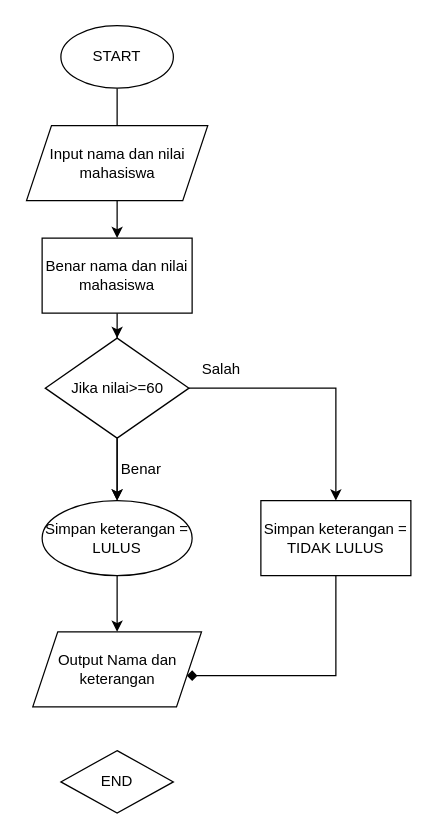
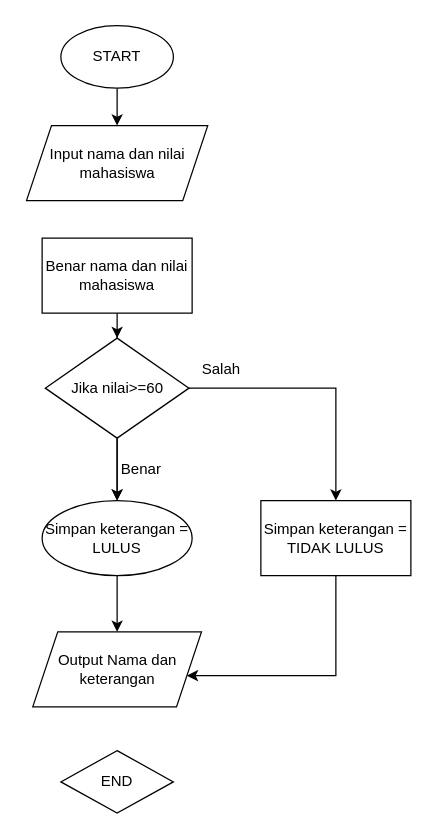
- <mxCell id="2" style="edgeStyle=orthogonalEdgeStyle;rounded=0;orthogonalLoop=1;jettySize=auto;html=1;entryX=0.5;entryY=0;entryDx=0;entryDy=0;endArrow=none;" edge="1" parent="1" source="3" target="6"><mxGeometry relative="1" as="geometry" /></mxCell>
+ <mxCell id="2" style="edgeStyle=orthogonalEdgeStyle;rounded=0;orthogonalLoop=1;jettySize=auto;html=1;entryX=0.5;entryY=0;entryDx=0;entryDy=0;" edge="1" parent="1" source="3" target="6"><mxGeometry relative="1" as="geometry" /></mxCell>
- <mxCell id="5" style="edgeStyle=orthogonalEdgeStyle;rounded=0;orthogonalLoop=1;jettySize=auto;html=1;entryX=0.5;entryY=0;entryDx=0;entryDy=0;" edge="1" parent="1" source="6" target="8"><mxGeometry relative="1" as="geometry" /></mxCell>
- <mxCell id="15" style="edgeStyle=orthogonalEdgeStyle;rounded=0;orthogonalLoop=1;jettySize=auto;html=1;endArrow=diamond;" edge="1" parent="1" source="16" target="19"><mxGeometry relative="1" as="geometry"><Array as="points"><mxPoint x="268" y="540" /></Array></mxGeometry></mxCell>
+ <mxCell id="15" style="edgeStyle=orthogonalEdgeStyle;rounded=0;orthogonalLoop=1;jettySize=auto;html=1;" edge="1" parent="1" source="16" target="19"><mxGeometry relative="1" as="geometry"><Array as="points"><mxPoint x="268" y="540" /></Array></mxGeometry></mxCell>
